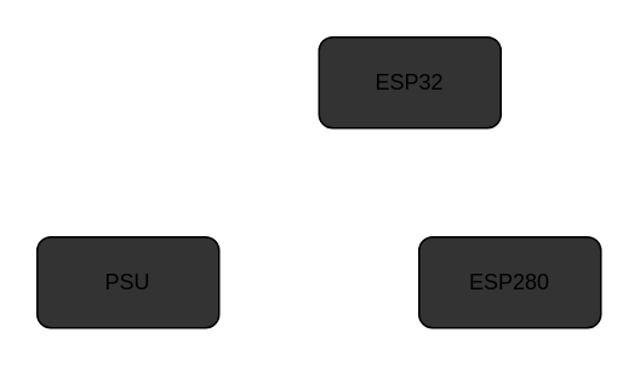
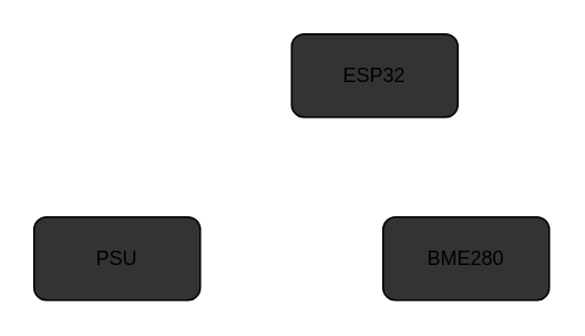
- <mxCell id="4" value="ESP280" style="rounded=1;shape=rectangle;whiteSpace=wrap;html=1;fillColor=#333333;" parent="1" vertex="1"><mxGeometry x="230" y="130" width="100" height="50" as="geometry" /></mxCell>
+ <mxCell id="4" value="BME280" style="rounded=1;shape=rectangle;whiteSpace=wrap;html=1;fillColor=#333333;" parent="1" vertex="1"><mxGeometry x="230" y="130" width="100" height="50" as="geometry" /></mxCell>
